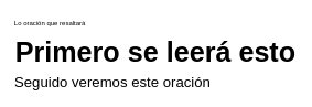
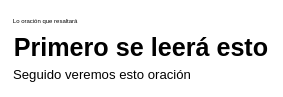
- <mxCell id="4" value="&lt;font style=&quot;font-size: 22px;&quot;&gt;Seguido veremos este oración&lt;/font&gt;" style="text;html=1;strokeColor=none;fillColor=none;align=center;verticalAlign=middle;whiteSpace=wrap;rounded=0;" vertex="1" parent="1"><mxGeometry x="20" y="110" width="300" height="30" as="geometry" /></mxCell>
+ <mxCell id="4" value="&lt;font style=&quot;font-size: 22px;&quot;&gt;Seguido veremos esto oración&lt;/font&gt;" style="text;html=1;strokeColor=none;fillColor=none;align=center;verticalAlign=middle;whiteSpace=wrap;rounded=0;" vertex="1" parent="1"><mxGeometry x="20" y="110" width="300" height="30" as="geometry" /></mxCell>
